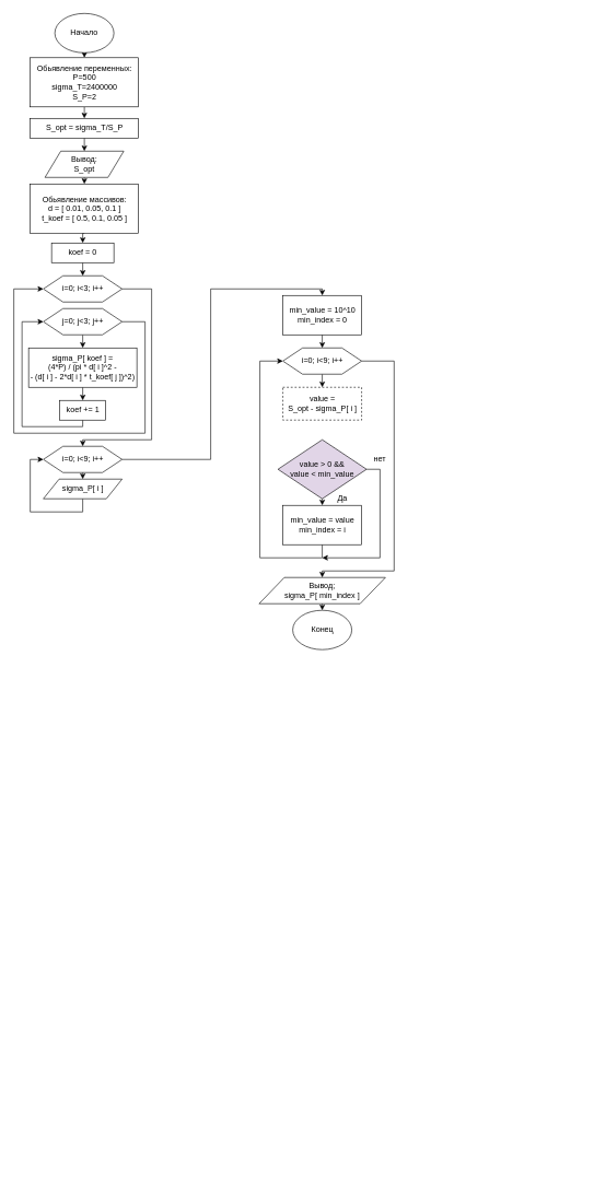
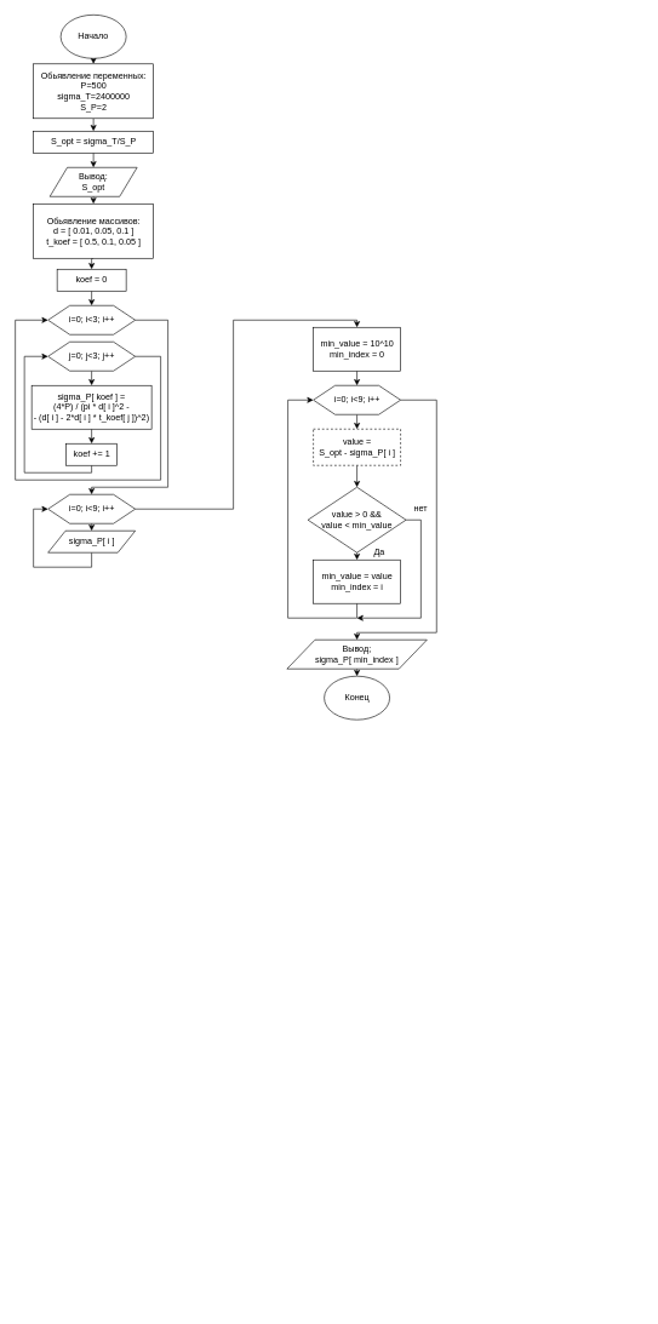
+ <mxCell id="36" style="edgeStyle=orthogonalEdgeStyle;rounded=0;orthogonalLoop=1;jettySize=auto;html=1;exitX=0.5;exitY=1;exitDx=0;exitDy=0;entryX=0.5;entryY=0;entryDx=0;entryDy=0;" edge="1" parent="1" source="37" target="35"><mxGeometry relative="1" as="geometry" /></mxCell>
- <mxCell id="35" value="&lt;div&gt;value &amp;gt; 0 &amp;amp;&amp;amp;&lt;/div&gt;&lt;div&gt;value &amp;lt; min_value&lt;br&gt;&lt;/div&gt;" style="rhombus;whiteSpace=wrap;html=1;fillColor=#e1d5e7;" vertex="1" parent="1"><mxGeometry x="423" y="670" width="135" height="90" as="geometry" /></mxCell>
+ <mxCell id="35" value="&lt;div&gt;value &amp;gt; 0 &amp;amp;&amp;amp;&lt;/div&gt;&lt;div&gt;value &amp;lt; min_value&lt;br&gt;&lt;/div&gt;" style="rhombus;whiteSpace=wrap;html=1;" vertex="1" parent="1"><mxGeometry x="423" y="670" width="135" height="90" as="geometry" /></mxCell>
